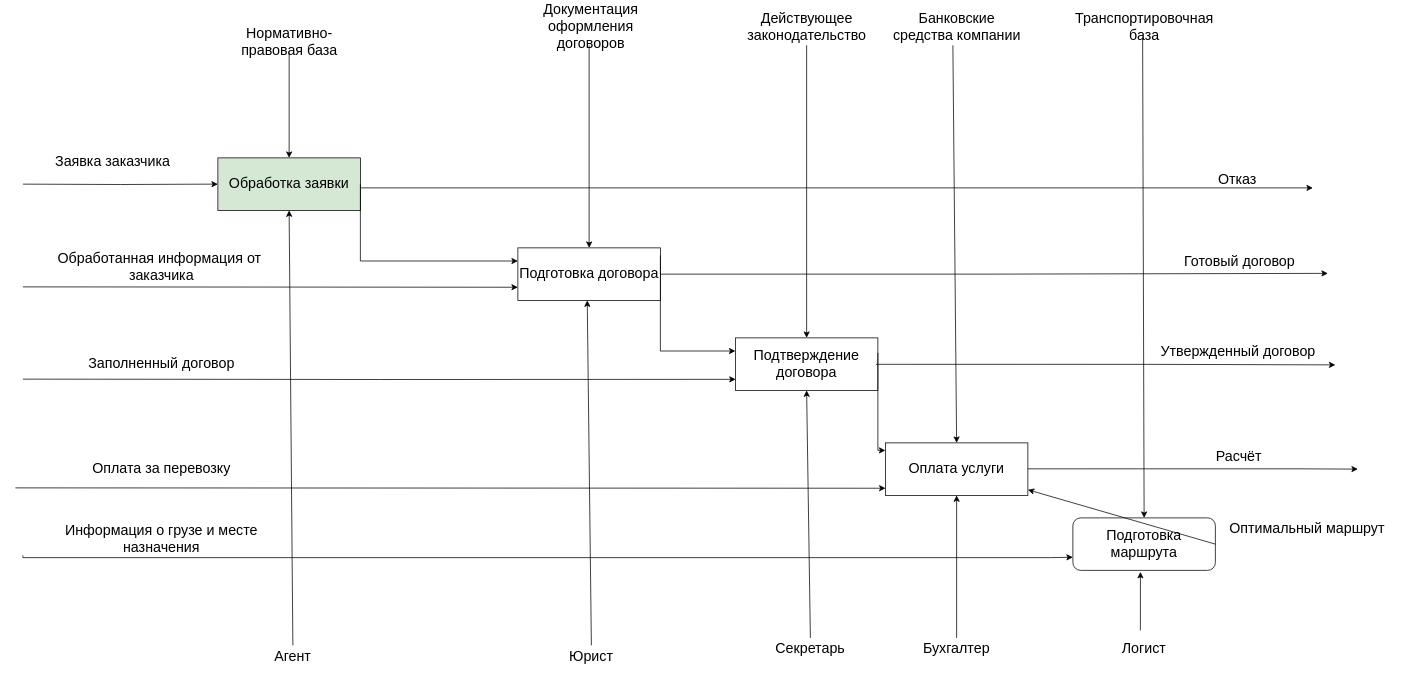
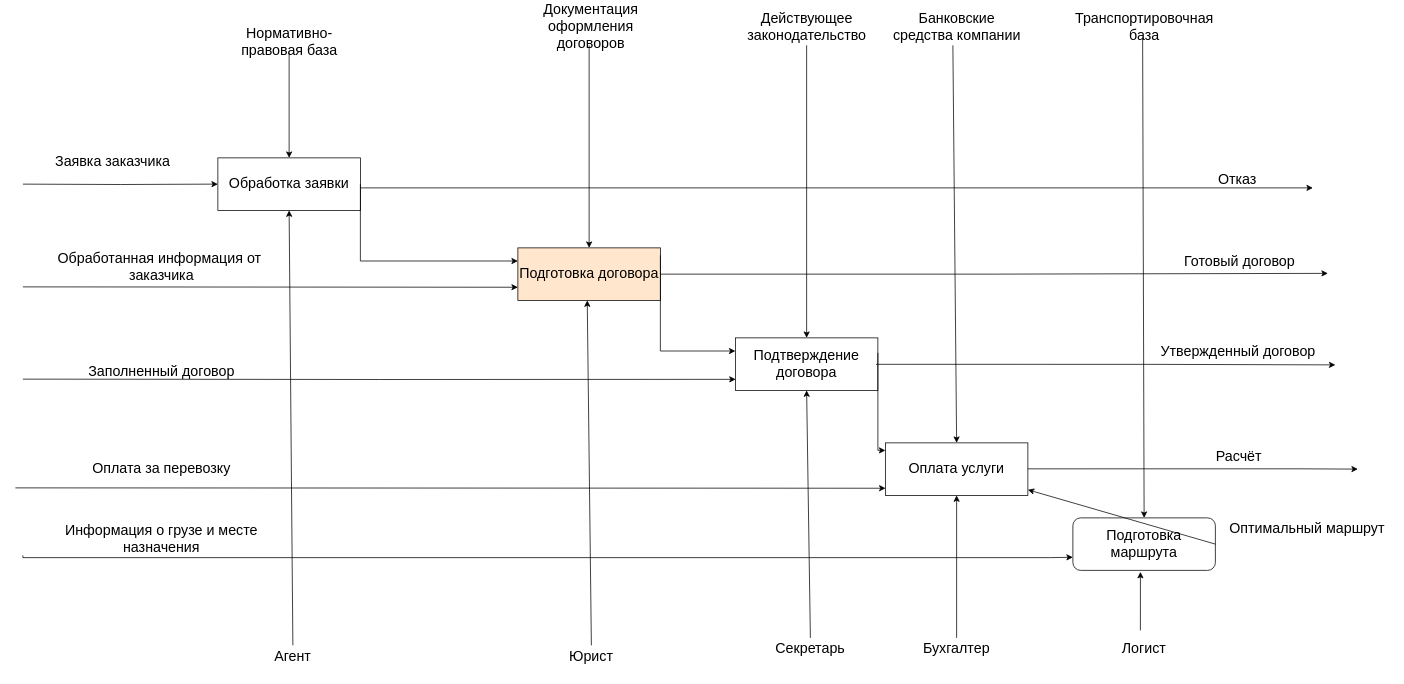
- <mxCell id="2" value="Обработка заявки" style="rounded=0;whiteSpace=wrap;html=1;spacing=2;fontSize=19;fillColor=#d5e8d4;" vertex="1" parent="1"><mxGeometry x="290" y="210" width="190" height="70" as="geometry" /></mxCell>
+ <mxCell id="2" value="Обработка заявки" style="rounded=0;whiteSpace=wrap;html=1;spacing=2;fontSize=19;" vertex="1" parent="1"><mxGeometry x="290" y="210" width="190" height="70" as="geometry" /></mxCell>
- <mxCell id="3" value="Подготовка договора" style="rounded=0;whiteSpace=wrap;html=1;spacing=2;fontSize=19;" vertex="1" parent="1"><mxGeometry x="690" y="330" width="190" height="70" as="geometry" /></mxCell>
+ <mxCell id="3" value="Подготовка договора" style="rounded=0;whiteSpace=wrap;html=1;spacing=2;fontSize=19;fillColor=#ffe6cc;" vertex="1" parent="1"><mxGeometry x="690" y="330" width="190" height="70" as="geometry" /></mxCell>
- <mxCell id="13" value="Заполненный договор" style="text;html=1;strokeColor=none;fillColor=none;align=center;verticalAlign=middle;whiteSpace=wrap;rounded=0;spacing=2;fontSize=19;" vertex="1" parent="1"><mxGeometry x="70" y="470" width="290" height="30" as="geometry" /></mxCell>
+ <mxCell id="13" value="Заполненный договор" style="text;html=1;strokeColor=none;fillColor=none;align=center;verticalAlign=middle;whiteSpace=wrap;rounded=0;spacing=2;fontSize=19;" vertex="1" parent="1"><mxGeometry x="70" y="480" width="290" height="30" as="geometry" /></mxCell>
